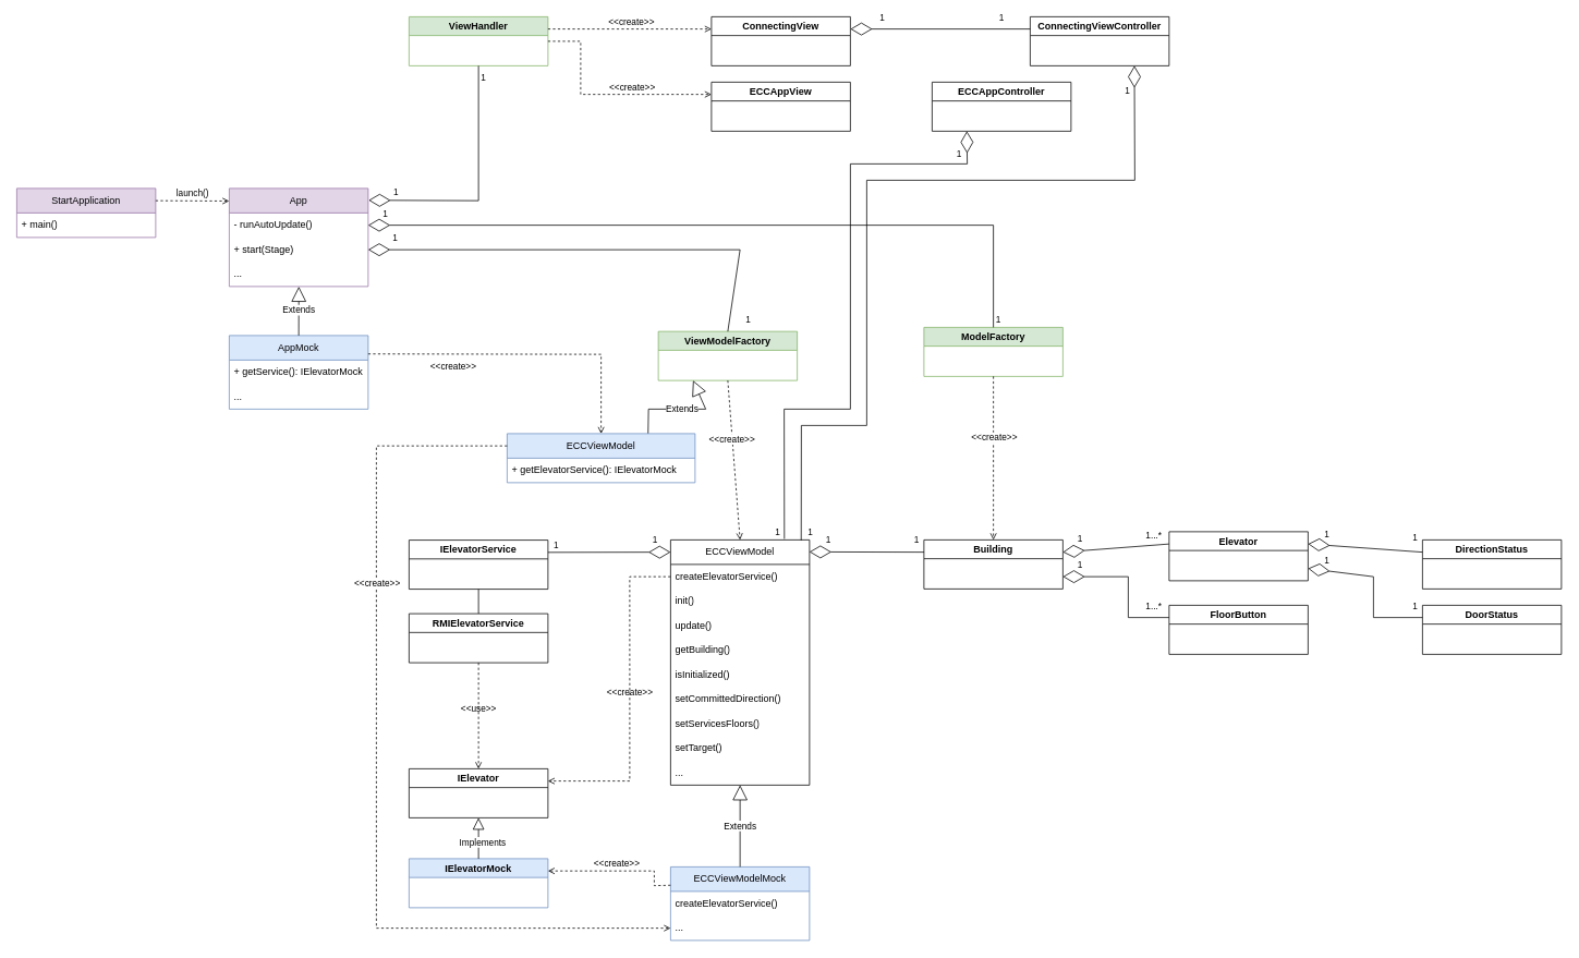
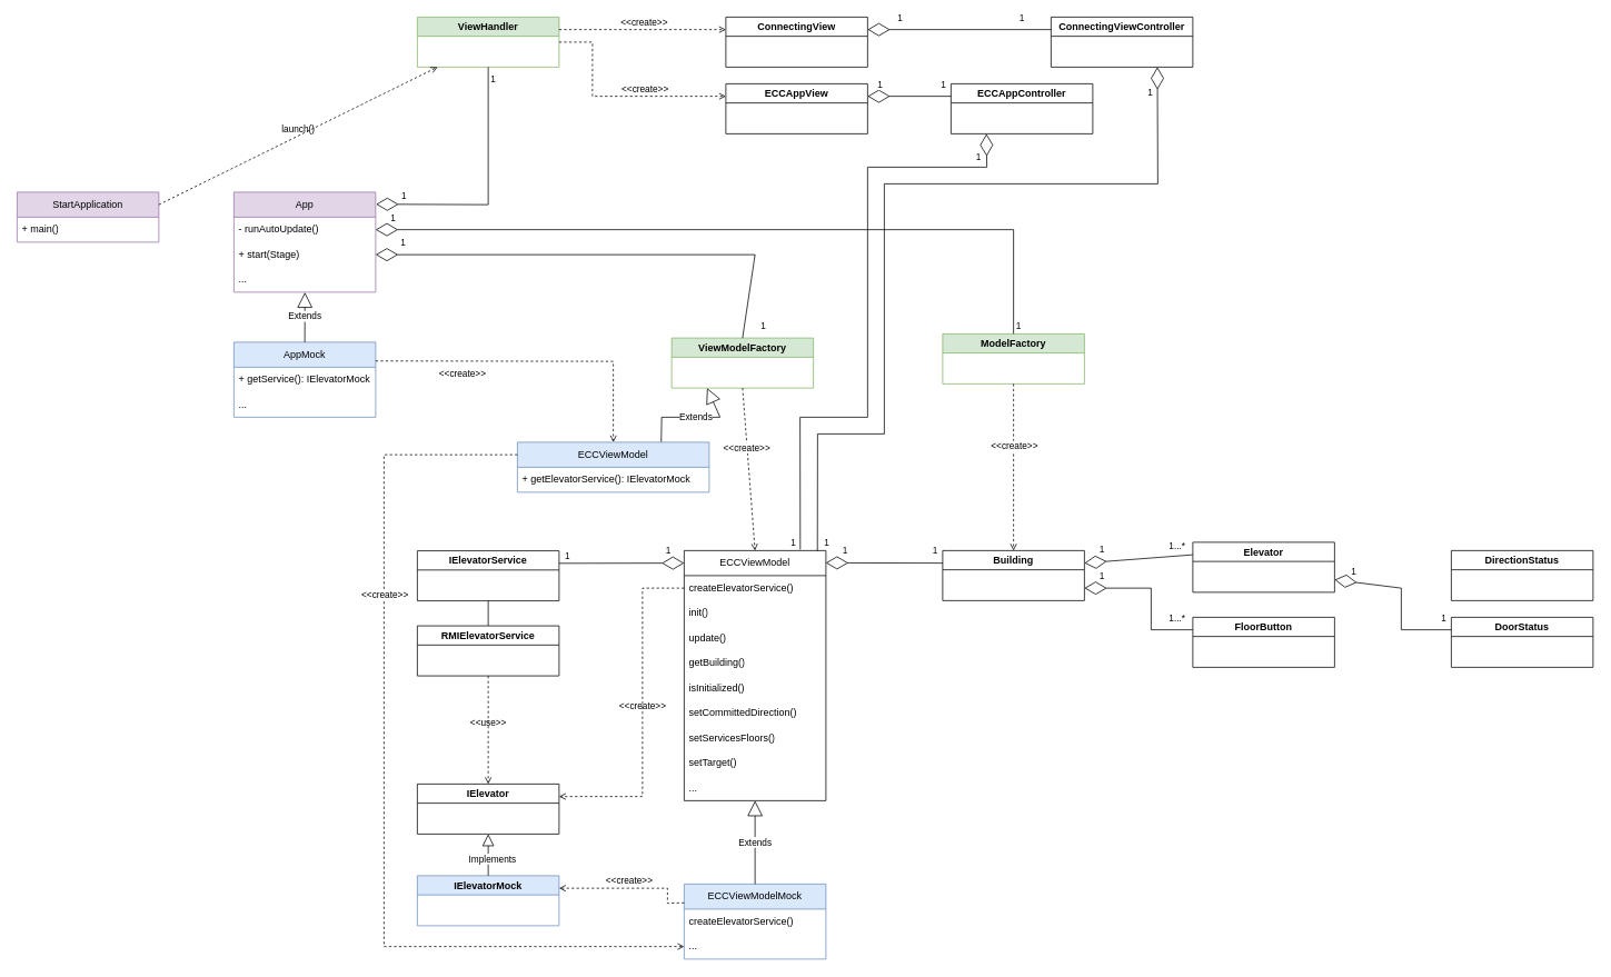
+ <mxCell id="63" value="" style="endArrow=diamondThin;endFill=0;endSize=24;html=1;rounded=0;entryX=1;entryY=0.25;entryDx=0;entryDy=0;exitX=0;exitY=0.25;exitDx=0;exitDy=0;" edge="1" parent="1" source="59" target="80"><mxGeometry width="160" relative="1" as="geometry"><mxPoint x="1150" y="90" as="sourcePoint" /><mxPoint x="1040" y="115" as="targetPoint" /></mxGeometry></mxCell>
+ <mxCell id="64" value="1" style="edgeLabel;html=1;align=center;verticalAlign=middle;resizable=0;points=[];" vertex="1" connectable="0" parent="63"><mxGeometry x="-0.343" relative="1" as="geometry"><mxPoint x="23" y="-15" as="offset" /></mxGeometry></mxCell>
+ <mxCell id="65" value="1" style="edgeLabel;html=1;align=center;verticalAlign=middle;resizable=0;points=[];" vertex="1" connectable="0" parent="63"><mxGeometry x="0.602" y="-1" relative="1" as="geometry"><mxPoint x="-6" y="-14" as="offset" /></mxGeometry></mxCell>
- <mxCell id="100" value="launch()" style="html=1;verticalAlign=bottom;labelBackgroundColor=none;endArrow=open;endFill=0;dashed=1;rounded=0;exitX=1;exitY=0.25;exitDx=0;exitDy=0;entryX=-0.001;entryY=0.129;entryDx=0;entryDy=0;entryPerimeter=0;" edge="1" parent="1" source="98" target="66"><mxGeometry width="160" relative="1" as="geometry"><mxPoint x="360" y="370" as="sourcePoint" /><mxPoint x="520" y="370" as="targetPoint" /></mxGeometry></mxCell>
+ <mxCell id="100" value="launch()" style="html=1;verticalAlign=bottom;labelBackgroundColor=none;endArrow=open;endFill=0;dashed=1;rounded=0;exitX=1;exitY=0.25;exitDx=0;exitDy=0;" edge="1" parent="1" source="98" target="50"><mxGeometry width="160" relative="1" as="geometry"><mxPoint x="360" y="370" as="sourcePoint" /><mxPoint x="520" y="370" as="targetPoint" /></mxGeometry></mxCell>
- <mxCell id="13" value="" style="endArrow=diamondThin;endFill=0;endSize=24;html=1;rounded=0;entryX=1;entryY=0.25;entryDx=0;entryDy=0;exitX=0;exitY=0.25;exitDx=0;exitDy=0;" edge="1" parent="1" source="6" target="8"><mxGeometry width="160" relative="1" as="geometry"><mxPoint x="1740" y="640" as="sourcePoint" /><mxPoint x="1610" y="640" as="targetPoint" /></mxGeometry></mxCell>
- <mxCell id="14" value="1" style="edgeLabel;html=1;align=center;verticalAlign=middle;resizable=0;points=[];" vertex="1" connectable="0" parent="13"><mxGeometry x="-0.343" relative="1" as="geometry"><mxPoint x="36" y="-15" as="offset" /></mxGeometry></mxCell>
- <mxCell id="15" value="1" style="edgeLabel;html=1;align=center;verticalAlign=middle;resizable=0;points=[];" vertex="1" connectable="0" parent="13"><mxGeometry x="0.602" y="-1" relative="1" as="geometry"><mxPoint x="-6" y="-14" as="offset" /></mxGeometry></mxCell>
